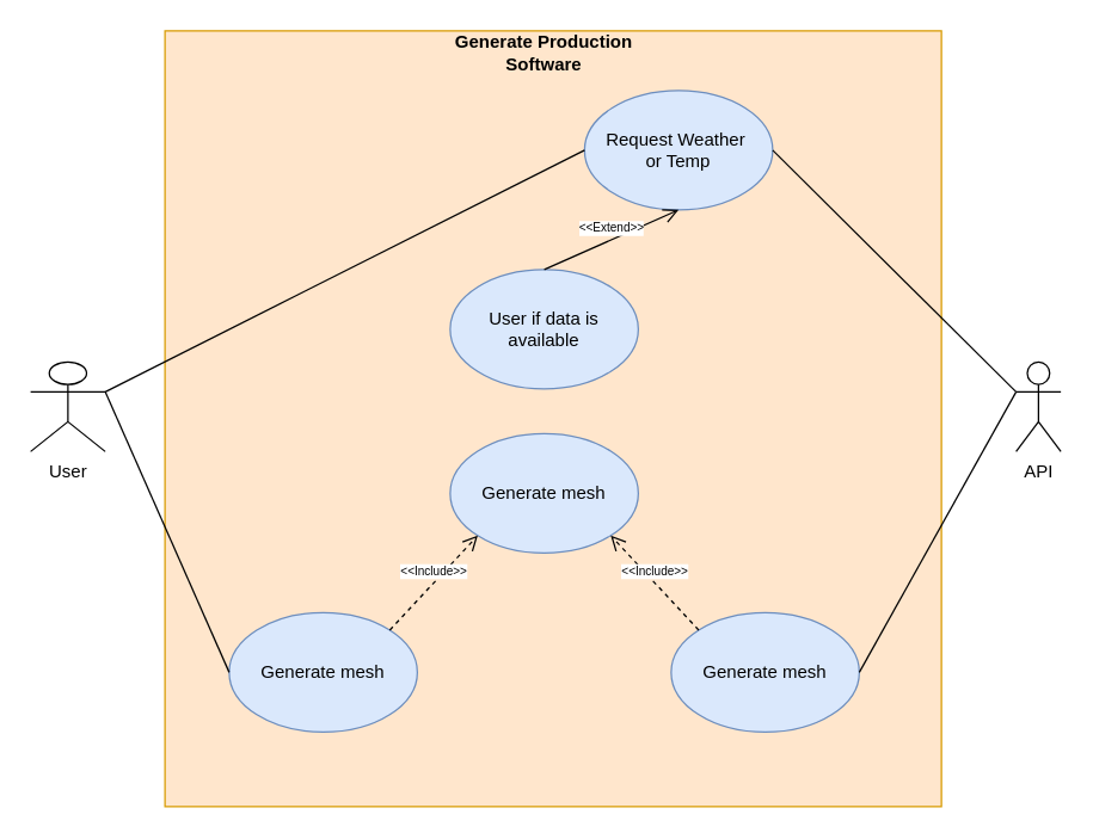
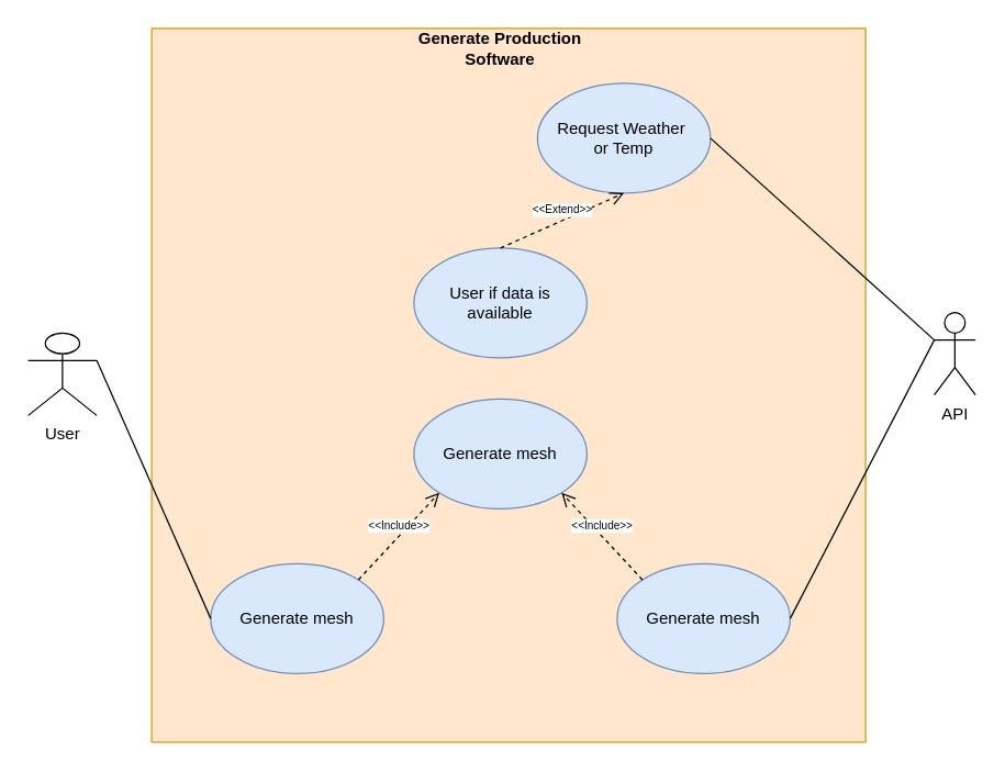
- <mxCell id="7" value="&amp;lt;&amp;lt;Extend&amp;gt;&amp;gt;" style="html=1;verticalAlign=bottom;endArrow=open;dashed=0;endSize=8;rounded=0;fontSize=8;entryX=0.5;entryY=1;entryDx=0;entryDy=0;exitX=0.5;exitY=0;exitDx=0;exitDy=0;" parent="1" source="6" target="5" edge="1"><mxGeometry relative="1" as="geometry"><mxPoint x="400" y="270" as="sourcePoint" /><mxPoint x="320" y="270" as="targetPoint" /></mxGeometry></mxCell>
+ <mxCell id="7" value="&amp;lt;&amp;lt;Extend&amp;gt;&amp;gt;" style="html=1;verticalAlign=bottom;endArrow=open;dashed=1;endSize=8;rounded=0;fontSize=8;entryX=0.5;entryY=1;entryDx=0;entryDy=0;exitX=0.5;exitY=0;exitDx=0;exitDy=0;" parent="1" source="6" target="5" edge="1"><mxGeometry relative="1" as="geometry"><mxPoint x="400" y="270" as="sourcePoint" /><mxPoint x="320" y="270" as="targetPoint" /></mxGeometry></mxCell>
- <mxCell id="14" value="" style="endArrow=none;html=1;rounded=0;fontSize=8;entryX=0;entryY=0.5;entryDx=0;entryDy=0;exitX=1;exitY=0.333;exitDx=0;exitDy=0;exitPerimeter=0;" parent="1" source="4" target="5" edge="1"><mxGeometry width="50" height="50" relative="1" as="geometry"><mxPoint x="347" y="298" as="sourcePoint" /><mxPoint x="397" y="248" as="targetPoint" /></mxGeometry></mxCell>
- <mxCell id="13" value="API" style="shape=umlActor;verticalLabelPosition=bottom;verticalAlign=top;html=1;outlineConnect=0;" parent="1" vertex="1"><mxGeometry x="680" y="242" width="30" height="60" as="geometry" /></mxCell>
+ <mxCell id="13" value="API" style="shape=umlActor;verticalLabelPosition=bottom;verticalAlign=top;html=1;outlineConnect=0;" parent="1" vertex="1"><mxGeometry x="680" y="227" width="30" height="60" as="geometry" /></mxCell>
